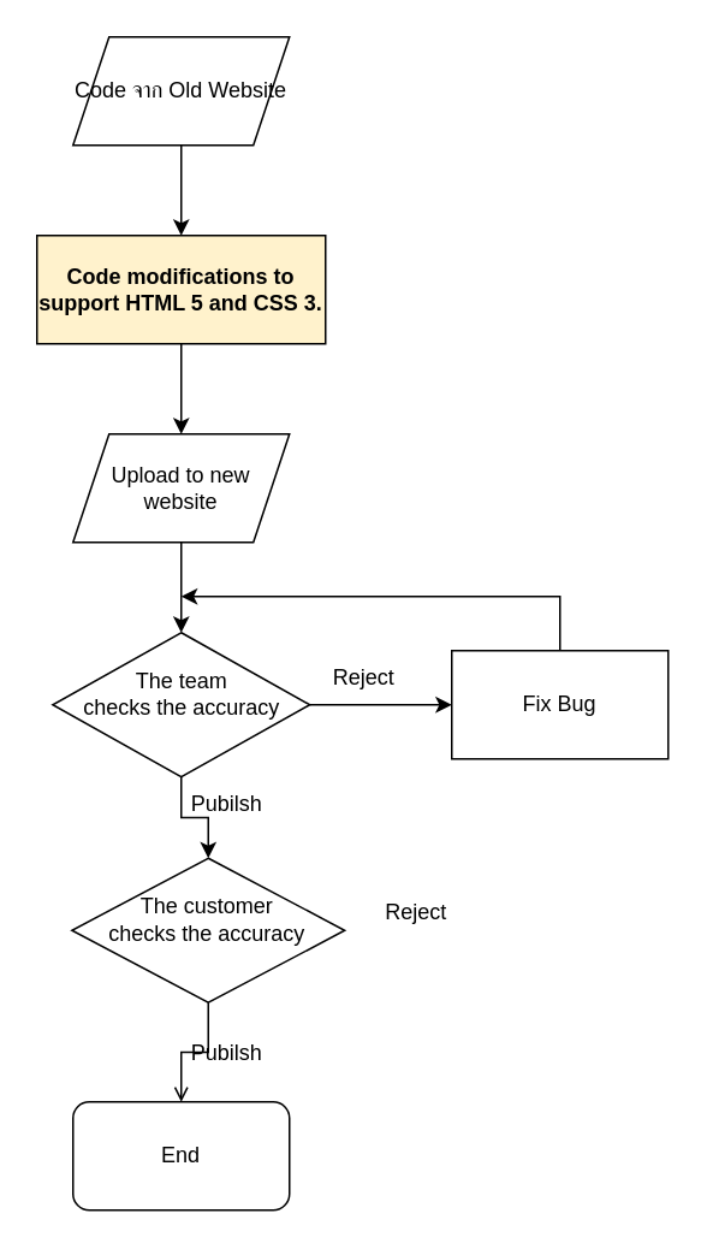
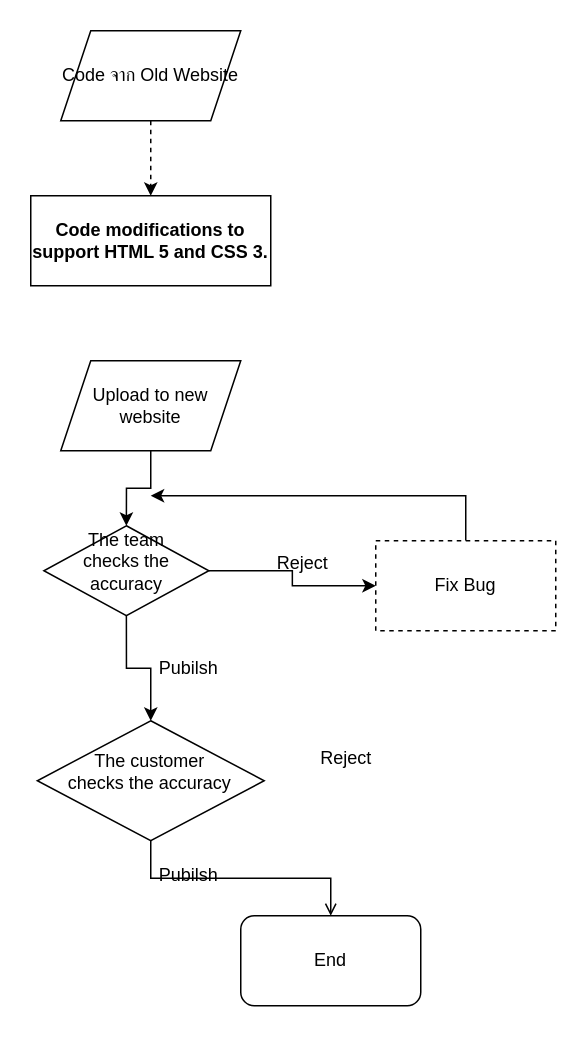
- <mxCell id="2" style="edgeStyle=orthogonalEdgeStyle;rounded=0;orthogonalLoop=1;jettySize=auto;html=1;exitX=0.5;exitY=1;exitDx=0;exitDy=0;entryX=0.5;entryY=0;entryDx=0;entryDy=0;" edge="1" parent="1" source="3" target="5"><mxGeometry relative="1" as="geometry" /></mxCell>
+ <mxCell id="2" style="edgeStyle=orthogonalEdgeStyle;rounded=0;orthogonalLoop=1;jettySize=auto;html=1;exitX=0.5;exitY=1;exitDx=0;exitDy=0;entryX=0.5;entryY=0;entryDx=0;entryDy=0;dashed=1;" edge="1" parent="1" source="3" target="5"><mxGeometry relative="1" as="geometry" /></mxCell>
- <mxCell id="5" value="&lt;br&gt;&lt;div align=&quot;center&quot;&gt;&lt;b&gt;&lt;span class=&quot;HwtZe&quot; lang=&quot;en&quot;&gt;&lt;span class=&quot;jCAhz ChMk0b&quot;&gt;&lt;span class=&quot;ryNqvb&quot;&gt;Code modifications to support HTML 5 and CSS 3.&lt;/span&gt;&lt;/span&gt;&lt;/span&gt;&lt;br&gt;&lt;/b&gt;&lt;br&gt;&lt;/div&gt;" style="rounded=0;whiteSpace=wrap;html=1;align=center;fillColor=#fff2cc;" vertex="1" parent="1"><mxGeometry x="20" y="130" width="160" height="60" as="geometry" /></mxCell>
+ <mxCell id="5" value="&lt;br&gt;&lt;div align=&quot;center&quot;&gt;&lt;b&gt;&lt;span class=&quot;HwtZe&quot; lang=&quot;en&quot;&gt;&lt;span class=&quot;jCAhz ChMk0b&quot;&gt;&lt;span class=&quot;ryNqvb&quot;&gt;Code modifications to support HTML 5 and CSS 3.&lt;/span&gt;&lt;/span&gt;&lt;/span&gt;&lt;br&gt;&lt;/b&gt;&lt;br&gt;&lt;/div&gt;" style="rounded=0;whiteSpace=wrap;html=1;align=center;" vertex="1" parent="1"><mxGeometry x="20" y="130" width="160" height="60" as="geometry" /></mxCell>
- <mxCell id="4" style="edgeStyle=orthogonalEdgeStyle;rounded=0;orthogonalLoop=1;jettySize=auto;html=1;exitX=0.5;exitY=1;exitDx=0;exitDy=0;entryX=0.5;entryY=0;entryDx=0;entryDy=0;" edge="1" parent="1" source="5" target="7"><mxGeometry relative="1" as="geometry" /></mxCell>
- <mxCell id="10" value="&lt;span class=&quot;HwtZe&quot; lang=&quot;en&quot;&gt;&lt;span class=&quot;jCAhz ChMk0b C1N51c&quot;&gt;&lt;span class=&quot;ryNqvb&quot;&gt;The team &lt;br&gt;&lt;/span&gt;&lt;/span&gt;&lt;/span&gt;&lt;div align=&quot;center&quot;&gt;&lt;span class=&quot;HwtZe&quot; lang=&quot;en&quot;&gt;&lt;span class=&quot;jCAhz ChMk0b C1N51c&quot;&gt;&lt;span class=&quot;ryNqvb&quot;&gt;checks the accuracy&lt;/span&gt;&lt;/span&gt;&lt;/span&gt;&lt;/div&gt;&lt;p&gt;&lt;/p&gt;" style="rhombus;whiteSpace=wrap;html=1;align=center;" vertex="1" parent="1"><mxGeometry x="28.75" y="350" width="142.5" height="80" as="geometry" /></mxCell>
+ <mxCell id="10" value="&lt;span class=&quot;HwtZe&quot; lang=&quot;en&quot;&gt;&lt;span class=&quot;jCAhz ChMk0b C1N51c&quot;&gt;&lt;span class=&quot;ryNqvb&quot;&gt;The team &lt;br&gt;&lt;/span&gt;&lt;/span&gt;&lt;/span&gt;&lt;div align=&quot;center&quot;&gt;&lt;span class=&quot;HwtZe&quot; lang=&quot;en&quot;&gt;&lt;span class=&quot;jCAhz ChMk0b C1N51c&quot;&gt;&lt;span class=&quot;ryNqvb&quot;&gt;checks the accuracy&lt;/span&gt;&lt;/span&gt;&lt;/span&gt;&lt;/div&gt;&lt;p&gt;&lt;/p&gt;" style="rhombus;whiteSpace=wrap;html=1;align=center;" vertex="1" parent="1"><mxGeometry x="28.75" y="350" width="110" height="60" as="geometry" /></mxCell>
- <mxCell id="14" value="Fix Bug" style="rounded=0;whiteSpace=wrap;html=1;" vertex="1" parent="1"><mxGeometry x="250" y="360" width="120" height="60" as="geometry" /></mxCell>
+ <mxCell id="14" value="Fix Bug" style="rounded=0;whiteSpace=wrap;html=1;dashed=1;" vertex="1" parent="1"><mxGeometry x="250" y="360" width="120" height="60" as="geometry" /></mxCell>
- <mxCell id="12" value="&lt;span class=&quot;HwtZe&quot; lang=&quot;en&quot;&gt;&lt;span class=&quot;jCAhz ChMk0b C1N51c&quot;&gt;&lt;span class=&quot;ryNqvb&quot;&gt;The customer&lt;br&gt;&lt;/span&gt;&lt;/span&gt;&lt;/span&gt;&lt;div align=&quot;center&quot;&gt;&lt;span class=&quot;HwtZe&quot; lang=&quot;en&quot;&gt;&lt;span class=&quot;jCAhz ChMk0b C1N51c&quot;&gt;&lt;span class=&quot;ryNqvb&quot;&gt;checks the accuracy&lt;/span&gt;&lt;/span&gt;&lt;/span&gt;&lt;/div&gt;&lt;p&gt;&lt;/p&gt;" style="rhombus;whiteSpace=wrap;html=1;align=center;" vertex="1" parent="1"><mxGeometry x="39.38" y="475" width="151.25" height="80" as="geometry" /></mxCell>
+ <mxCell id="12" value="&lt;span class=&quot;HwtZe&quot; lang=&quot;en&quot;&gt;&lt;span class=&quot;jCAhz ChMk0b C1N51c&quot;&gt;&lt;span class=&quot;ryNqvb&quot;&gt;The customer&lt;br&gt;&lt;/span&gt;&lt;/span&gt;&lt;/span&gt;&lt;div align=&quot;center&quot;&gt;&lt;span class=&quot;HwtZe&quot; lang=&quot;en&quot;&gt;&lt;span class=&quot;jCAhz ChMk0b C1N51c&quot;&gt;&lt;span class=&quot;ryNqvb&quot;&gt;checks the accuracy&lt;/span&gt;&lt;/span&gt;&lt;/span&gt;&lt;/div&gt;&lt;p&gt;&lt;/p&gt;" style="rhombus;whiteSpace=wrap;html=1;align=center;" vertex="1" parent="1"><mxGeometry x="24.38" y="480" width="151.25" height="80" as="geometry" /></mxCell>
- <mxCell id="15" value="End" style="rounded=1;whiteSpace=wrap;html=1;" vertex="1" parent="1"><mxGeometry x="40" y="610" width="120" height="60" as="geometry" /></mxCell>
+ <mxCell id="15" value="End" style="rounded=1;whiteSpace=wrap;html=1;" vertex="1" parent="1"><mxGeometry x="160" y="610" width="120" height="60" as="geometry" /></mxCell>
